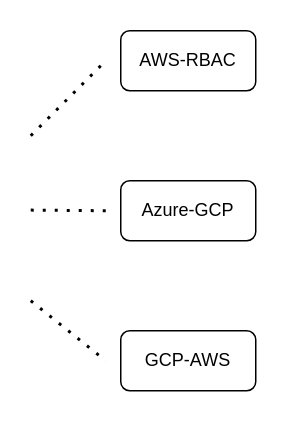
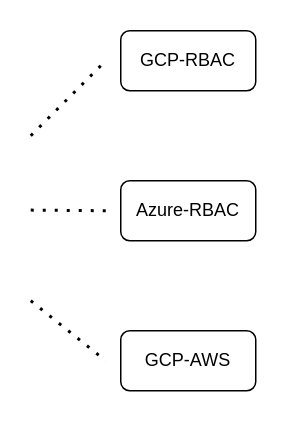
- <mxCell id="2" value="AWS-RBAC" style="rounded=1;whiteSpace=wrap;html=1;" vertex="1" parent="1"><mxGeometry x="80" y="20" width="90" height="40" as="geometry" /></mxCell>
+ <mxCell id="2" value="GCP-RBAC" style="rounded=1;whiteSpace=wrap;html=1;" vertex="1" parent="1"><mxGeometry x="80" y="20" width="90" height="40" as="geometry" /></mxCell>
- <mxCell id="3" value="Azure-GCP" style="rounded=1;whiteSpace=wrap;html=1;" vertex="1" parent="1"><mxGeometry x="80" y="120" width="90" height="40" as="geometry" /></mxCell>
+ <mxCell id="3" value="Azure-RBAC" style="rounded=1;whiteSpace=wrap;html=1;" vertex="1" parent="1"><mxGeometry x="80" y="120" width="90" height="40" as="geometry" /></mxCell>
